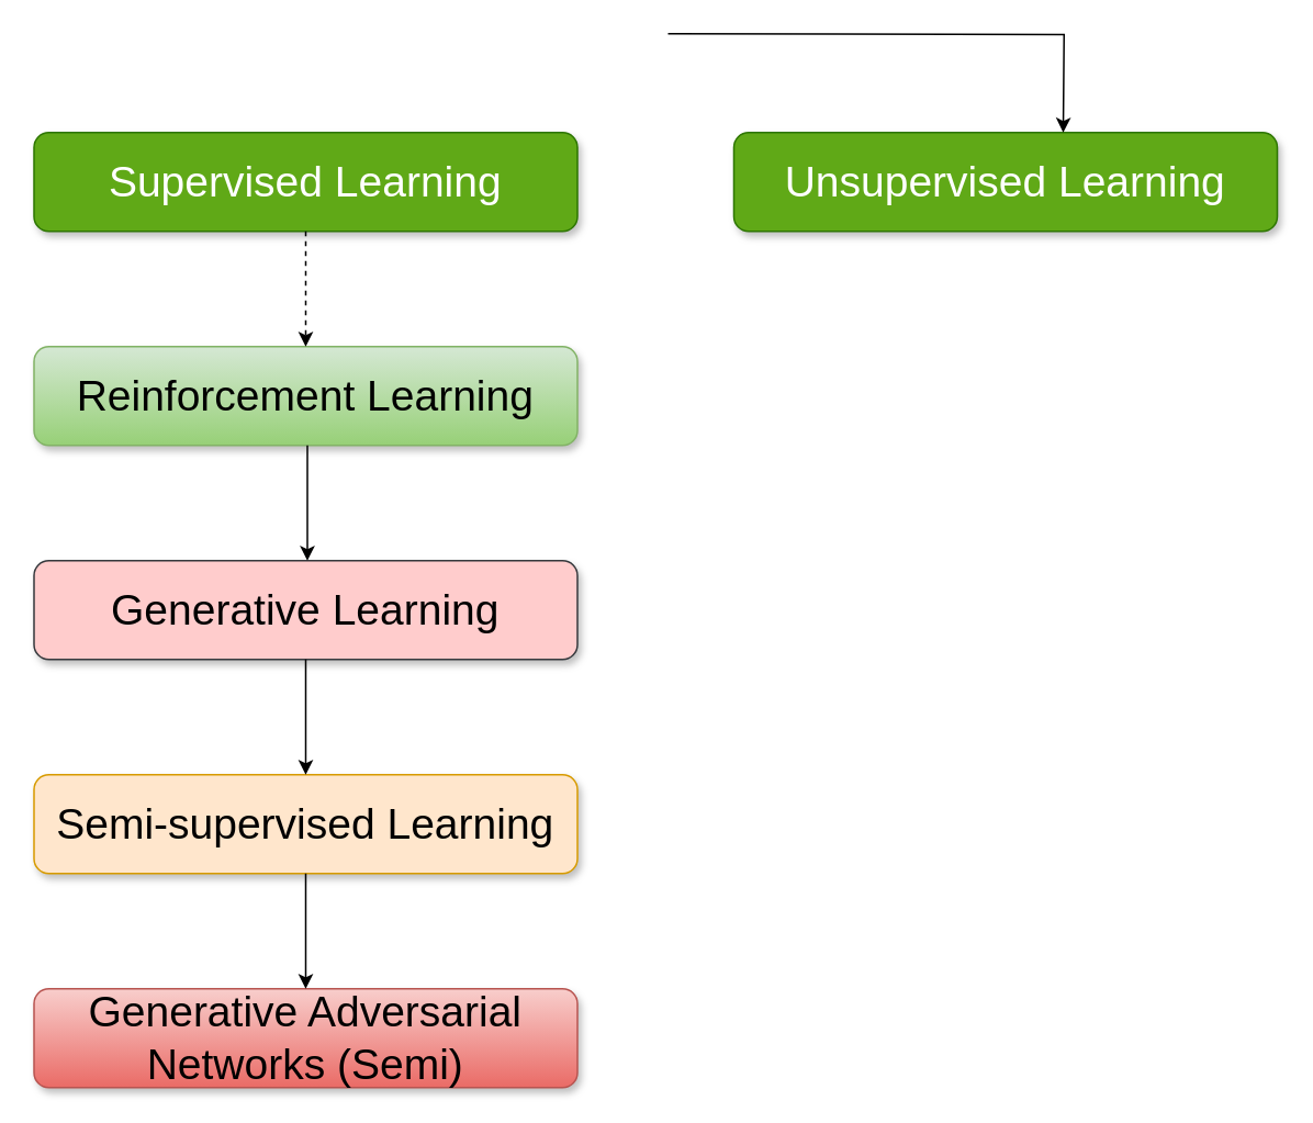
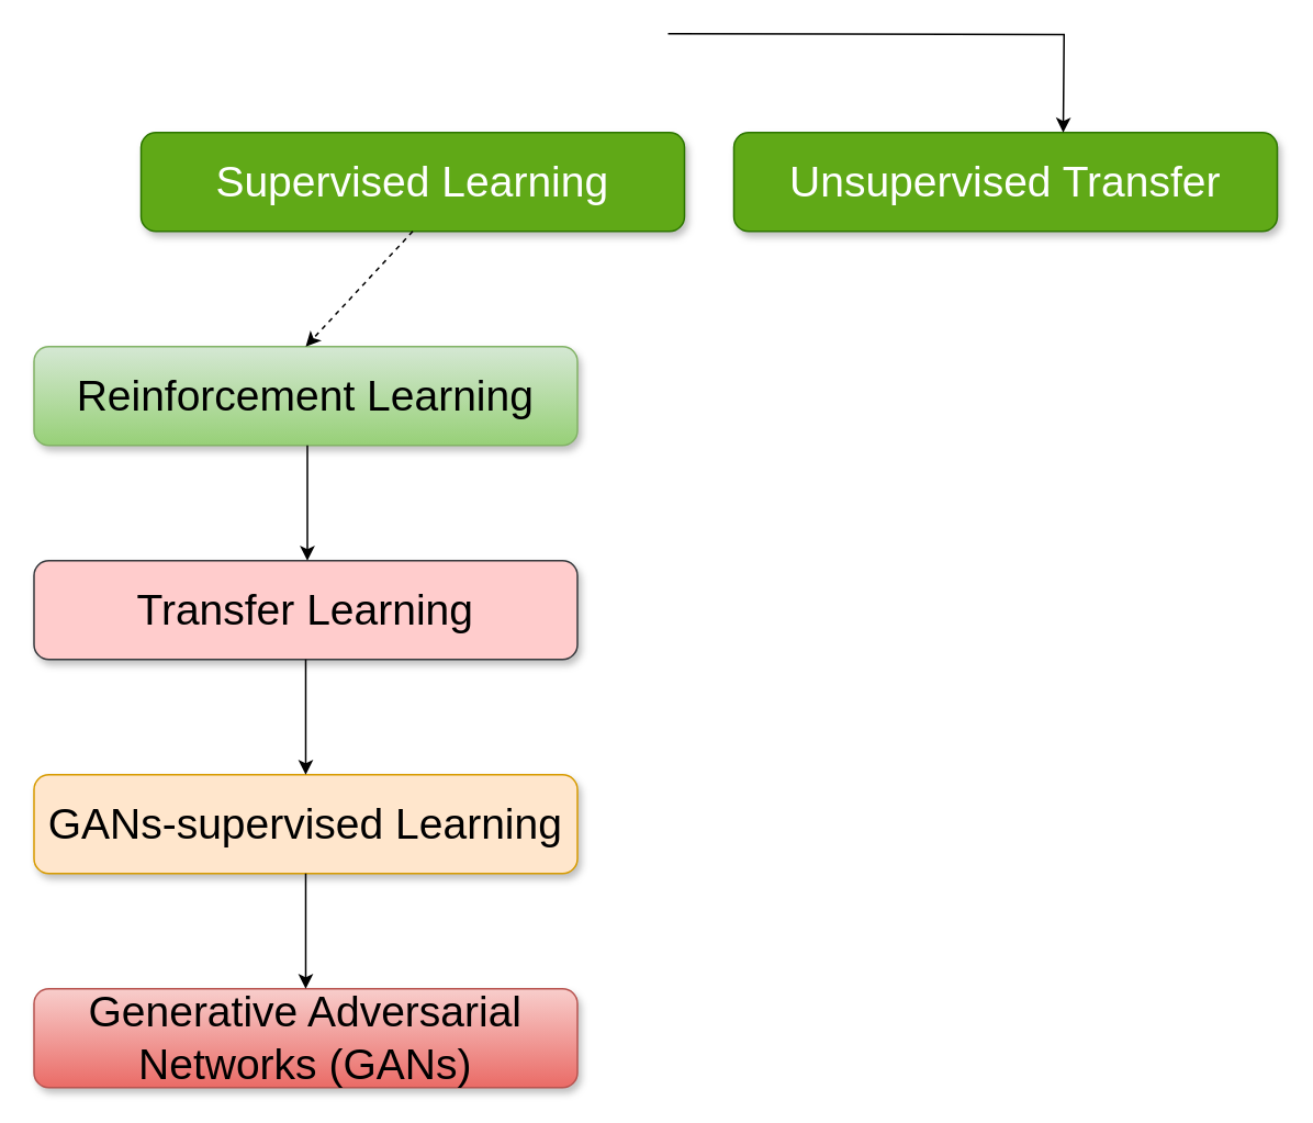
- <mxCell id="3" value="&lt;font style=&quot;font-size: 26px;&quot;&gt;Supervised Learning&lt;/font&gt;&lt;span style=&quot;font-size: medium; text-align: start;&quot;&gt;&lt;/span&gt;" style="rounded=1;whiteSpace=wrap;html=1;fillColor=#60a917;fontColor=#ffffff;strokeColor=#2D7600;shadow=1;" vertex="1" parent="1"><mxGeometry x="20" y="80" width="330" height="60" as="geometry" /></mxCell>
+ <mxCell id="3" value="&lt;font style=&quot;font-size: 26px;&quot;&gt;Supervised Learning&lt;/font&gt;&lt;span style=&quot;font-size: medium; text-align: start;&quot;&gt;&lt;/span&gt;" style="rounded=1;whiteSpace=wrap;html=1;fillColor=#60a917;fontColor=#ffffff;strokeColor=#2D7600;shadow=1;" vertex="1" parent="1"><mxGeometry x="85" y="80" width="330" height="60" as="geometry" /></mxCell>
- <mxCell id="2" value="&lt;font style=&quot;font-size: 26px;&quot;&gt;Unsupervised Learning&lt;/font&gt;" style="rounded=1;whiteSpace=wrap;html=1;fillColor=#60a917;fontColor=#ffffff;strokeColor=#2D7600;shadow=1;glass=0;" vertex="1" parent="1"><mxGeometry x="445" y="80" width="330" height="60" as="geometry" /></mxCell>
+ <mxCell id="2" value="&lt;font style=&quot;font-size: 26px;&quot;&gt;Unsupervised Transfer&lt;/font&gt;" style="rounded=1;whiteSpace=wrap;html=1;fillColor=#60a917;fontColor=#ffffff;strokeColor=#2D7600;shadow=1;glass=0;" vertex="1" parent="1"><mxGeometry x="445" y="80" width="330" height="60" as="geometry" /></mxCell>
- <mxCell id="5" value="&lt;font style=&quot;font-size: 26px;&quot;&gt;Generative Learning&lt;/font&gt;" style="rounded=1;whiteSpace=wrap;html=1;shadow=1;fillColor=#ffcccc;strokeColor=#36393d;" vertex="1" parent="1"><mxGeometry x="20" y="340" width="330" height="60" as="geometry" /></mxCell>
+ <mxCell id="5" value="&lt;font style=&quot;font-size: 26px;&quot;&gt;Transfer Learning&lt;/font&gt;" style="rounded=1;whiteSpace=wrap;html=1;shadow=1;fillColor=#ffcccc;strokeColor=#36393d;" vertex="1" parent="1"><mxGeometry x="20" y="340" width="330" height="60" as="geometry" /></mxCell>
- <mxCell id="6" value="&lt;font style=&quot;font-size: 26px;&quot;&gt;Semi-supervised Learning&lt;/font&gt;" style="rounded=1;whiteSpace=wrap;html=1;shadow=1;fillColor=#ffe6cc;strokeColor=#d79b00;" vertex="1" parent="1"><mxGeometry x="20" y="470" width="330" height="60" as="geometry" /></mxCell>
+ <mxCell id="6" value="&lt;font style=&quot;font-size: 26px;&quot;&gt;GANs-supervised Learning&lt;/font&gt;" style="rounded=1;whiteSpace=wrap;html=1;shadow=1;fillColor=#ffe6cc;strokeColor=#d79b00;" vertex="1" parent="1"><mxGeometry x="20" y="470" width="330" height="60" as="geometry" /></mxCell>
- <mxCell id="7" value="&lt;font style=&quot;font-size: 26px;&quot;&gt;Generative Adversarial Networks (Semi)&lt;/font&gt;" style="rounded=1;whiteSpace=wrap;html=1;shadow=1;fillColor=#f8cecc;gradientColor=#ea6b66;strokeColor=#b85450;" vertex="1" parent="1"><mxGeometry x="20" y="600" width="330" height="60" as="geometry" /></mxCell>
+ <mxCell id="7" value="&lt;font style=&quot;font-size: 26px;&quot;&gt;Generative Adversarial Networks (GANs)&lt;/font&gt;" style="rounded=1;whiteSpace=wrap;html=1;shadow=1;fillColor=#f8cecc;gradientColor=#ea6b66;strokeColor=#b85450;" vertex="1" parent="1"><mxGeometry x="20" y="600" width="330" height="60" as="geometry" /></mxCell>
